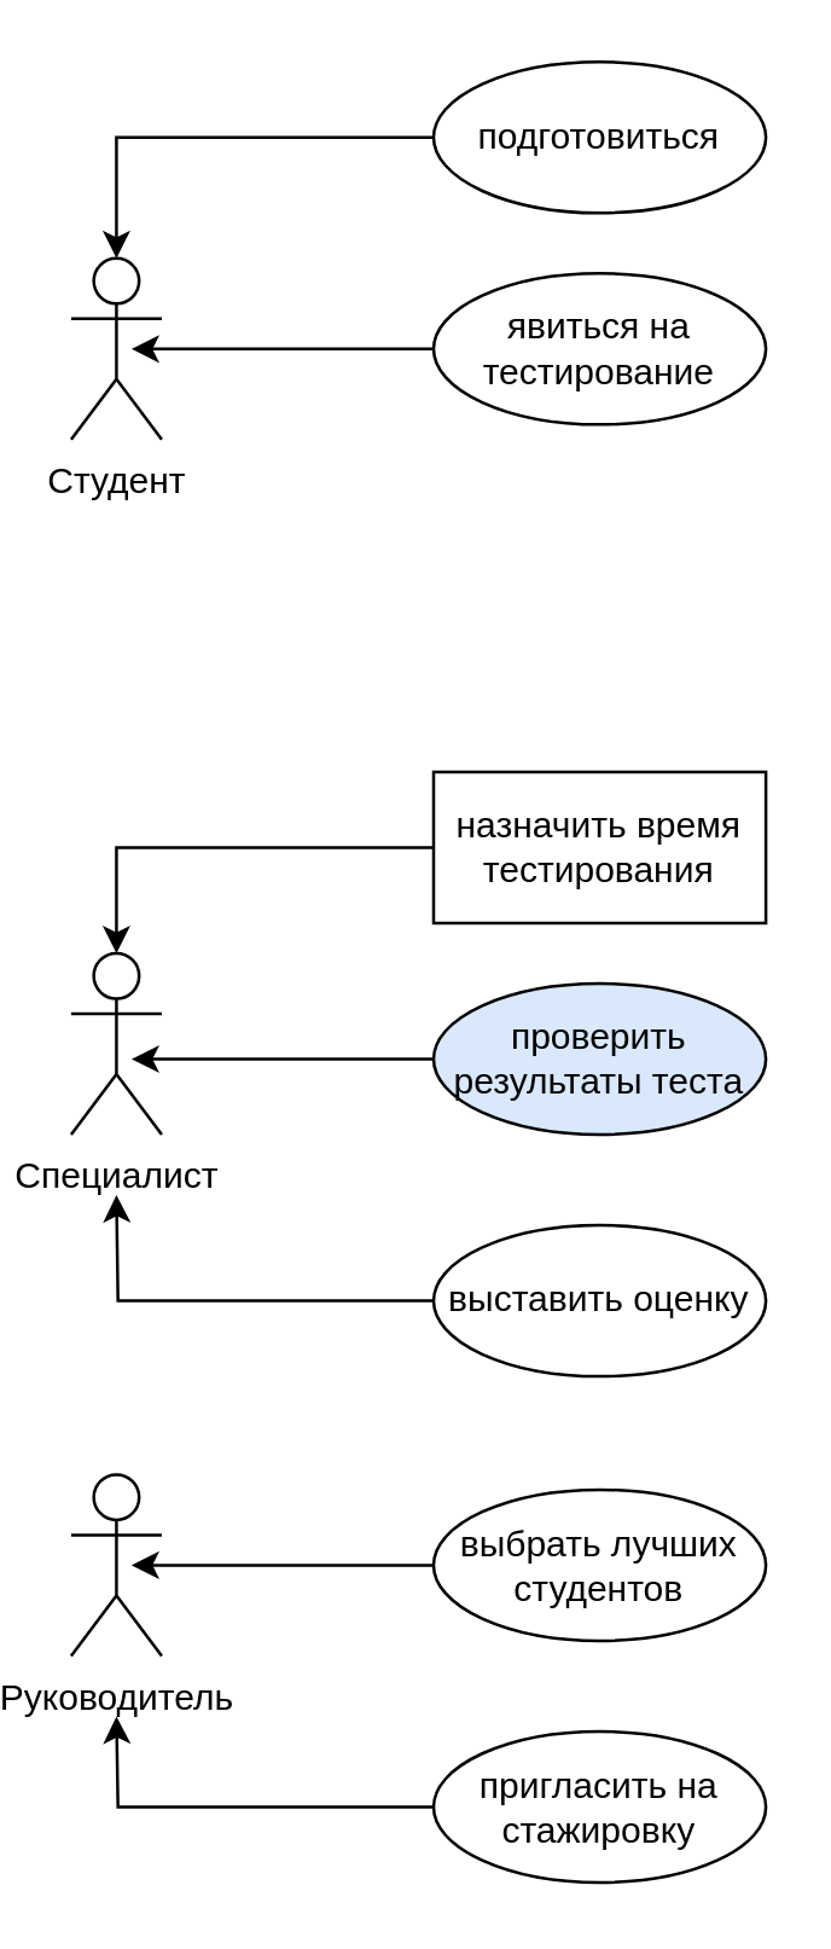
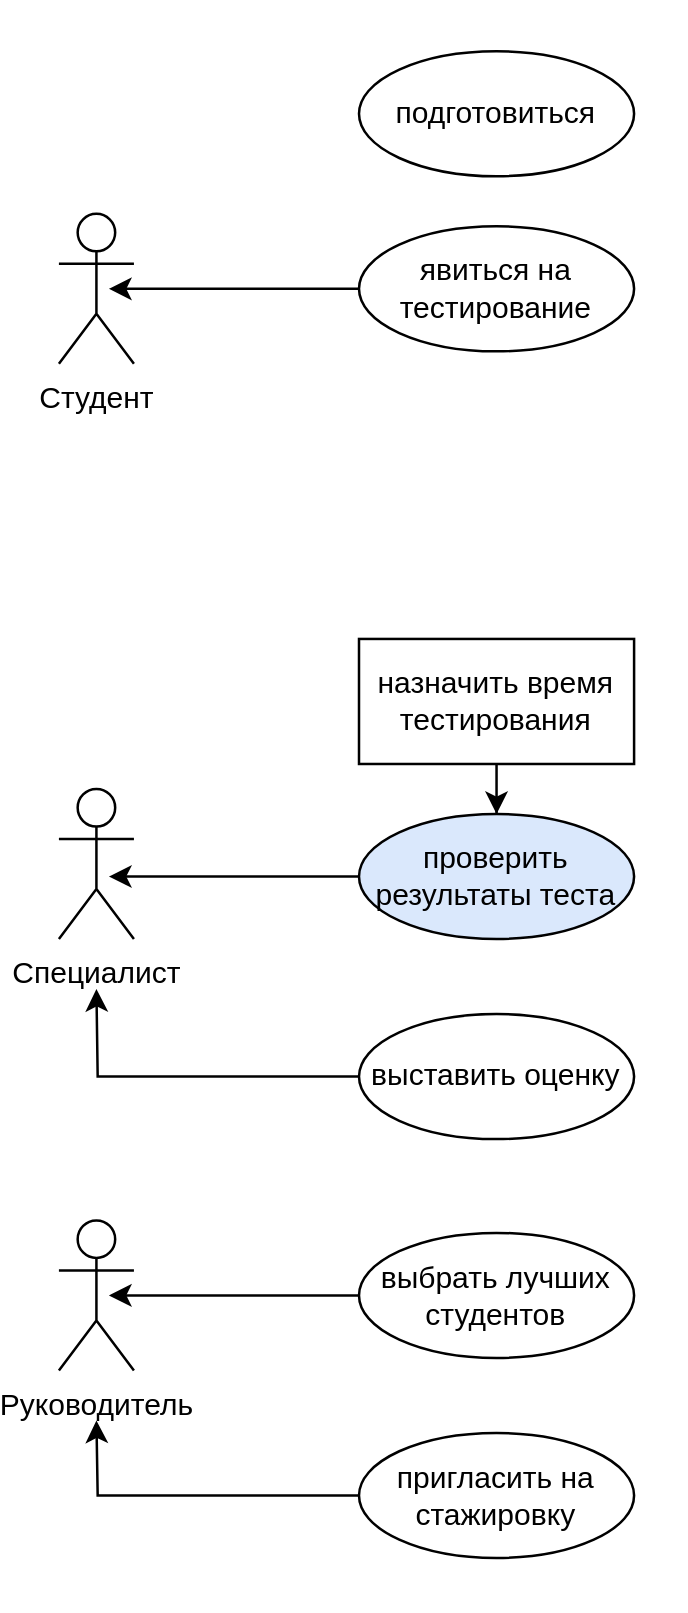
- <mxCell id="4" style="edgeStyle=orthogonalEdgeStyle;rounded=0;orthogonalLoop=1;jettySize=auto;html=1;" edge="1" parent="1" source="5" target="2"><mxGeometry relative="1" as="geometry" /></mxCell>
- <mxCell id="8" style="edgeStyle=orthogonalEdgeStyle;rounded=0;orthogonalLoop=1;jettySize=auto;html=1;entryX=0.5;entryY=0;entryDx=0;entryDy=0;entryPerimeter=0;" edge="1" parent="1" source="9" target="3"><mxGeometry relative="1" as="geometry" /></mxCell>
+ <mxCell id="8" style="edgeStyle=orthogonalEdgeStyle;rounded=0;orthogonalLoop=1;jettySize=auto;html=1;" edge="1" parent="1" source="9" target="11"><mxGeometry relative="1" as="geometry" /></mxCell>
